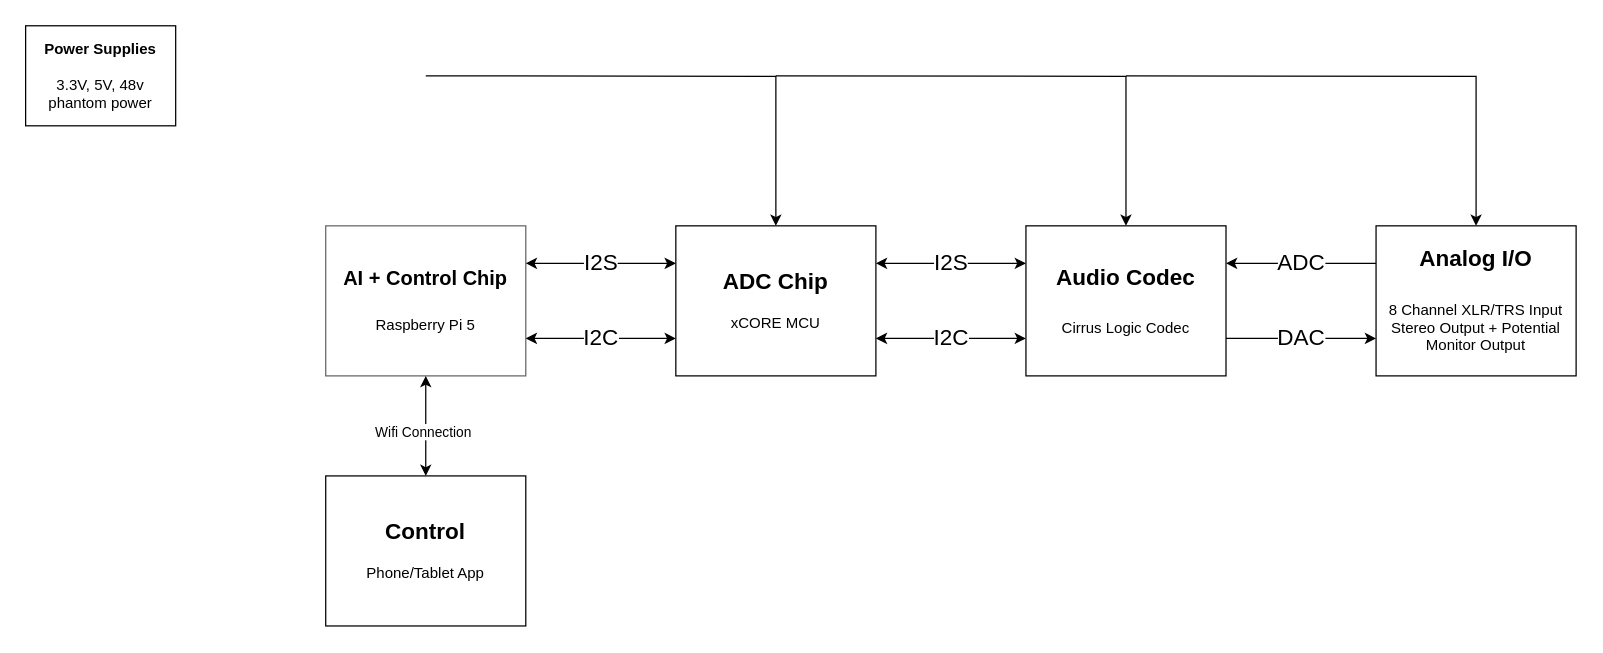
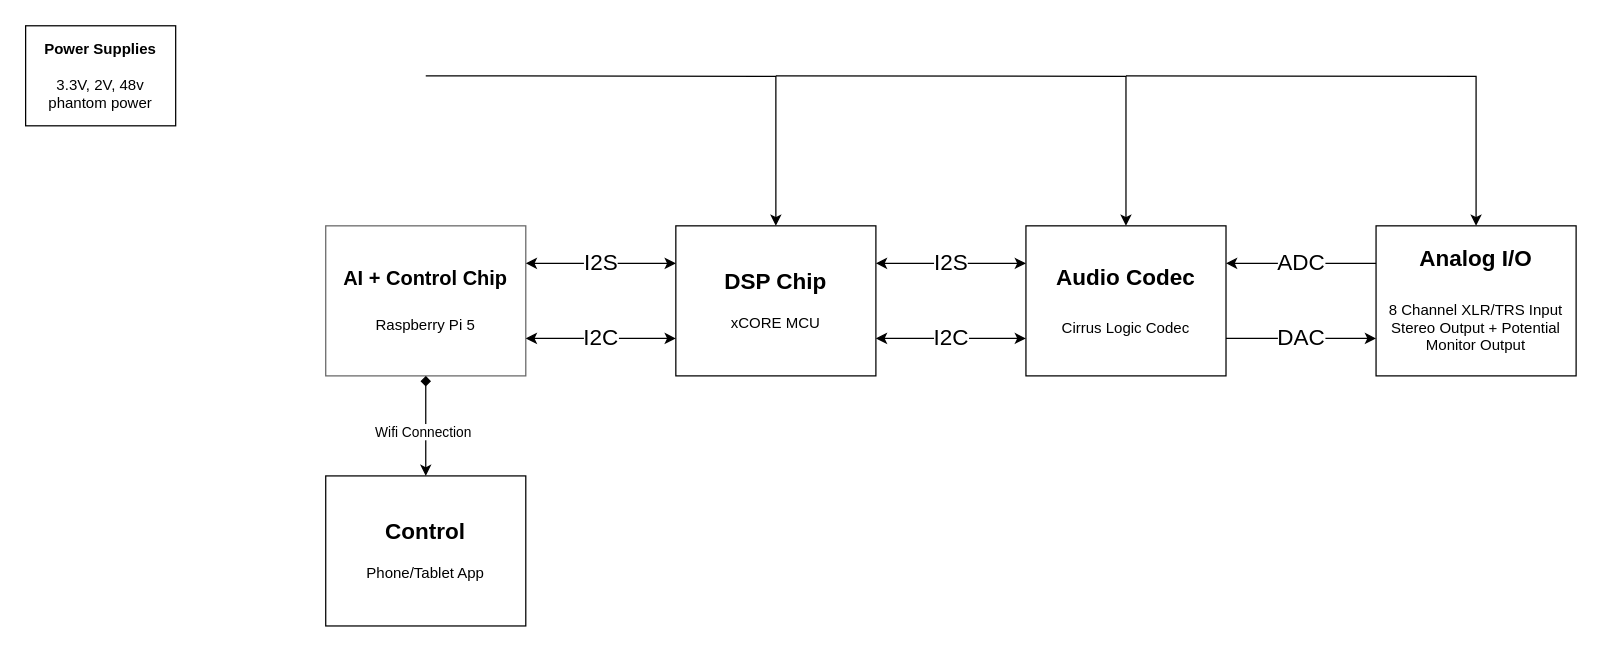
- <mxCell id="4" value="&lt;b&gt;Power Supplies&lt;/b&gt;&lt;div&gt;&lt;b&gt;&lt;br&gt;&lt;/b&gt;&lt;/div&gt;&lt;div&gt;3.3V, 5V, 48v phantom power&lt;/div&gt;" style="rounded=0;whiteSpace=wrap;html=1;" parent="1" vertex="1"><mxGeometry x="20" y="20" width="120" height="80" as="geometry" /></mxCell>
+ <mxCell id="4" value="&lt;b&gt;Power Supplies&lt;/b&gt;&lt;div&gt;&lt;b&gt;&lt;br&gt;&lt;/b&gt;&lt;/div&gt;&lt;div&gt;3.3V, 2V, 48v phantom power&lt;/div&gt;" style="rounded=0;whiteSpace=wrap;html=1;" parent="1" vertex="1"><mxGeometry x="20" y="20" width="120" height="80" as="geometry" /></mxCell>
- <mxCell id="3" value="&lt;div&gt;&lt;b&gt;&lt;font style=&quot;font-size: 18px;&quot;&gt;ADC Chip&lt;/font&gt;&lt;/b&gt;&lt;/div&gt;&lt;div&gt;&lt;br&gt;&lt;/div&gt;xCORE MCU" style="rounded=0;whiteSpace=wrap;html=1;" parent="1" vertex="1"><mxGeometry x="540" y="180" width="160" height="120" as="geometry" /></mxCell>
+ <mxCell id="3" value="&lt;div&gt;&lt;b&gt;&lt;font style=&quot;font-size: 18px;&quot;&gt;DSP Chip&lt;/font&gt;&lt;/b&gt;&lt;/div&gt;&lt;div&gt;&lt;br&gt;&lt;/div&gt;xCORE MCU" style="rounded=0;whiteSpace=wrap;html=1;" parent="1" vertex="1"><mxGeometry x="540" y="180" width="160" height="120" as="geometry" /></mxCell>
- <mxCell id="17" value="" style="endArrow=classic;startArrow=classic;html=1;rounded=0;exitX=0.5;exitY=0;exitDx=0;exitDy=0;entryX=0.5;entryY=1;entryDx=0;entryDy=0;" parent="1" source="16" target="2" edge="1"><mxGeometry width="50" height="50" relative="1" as="geometry"><mxPoint x="580" y="340" as="sourcePoint" /><mxPoint x="630" y="290" as="targetPoint" /></mxGeometry></mxCell>
+ <mxCell id="17" value="" style="endArrow=diamond;startArrow=classic;html=1;rounded=0;exitX=0.5;exitY=0;exitDx=0;exitDy=0;entryX=0.5;entryY=1;entryDx=0;entryDy=0;" parent="1" source="16" target="2" edge="1"><mxGeometry width="50" height="50" relative="1" as="geometry"><mxPoint x="580" y="340" as="sourcePoint" /><mxPoint x="630" y="290" as="targetPoint" /></mxGeometry></mxCell>
